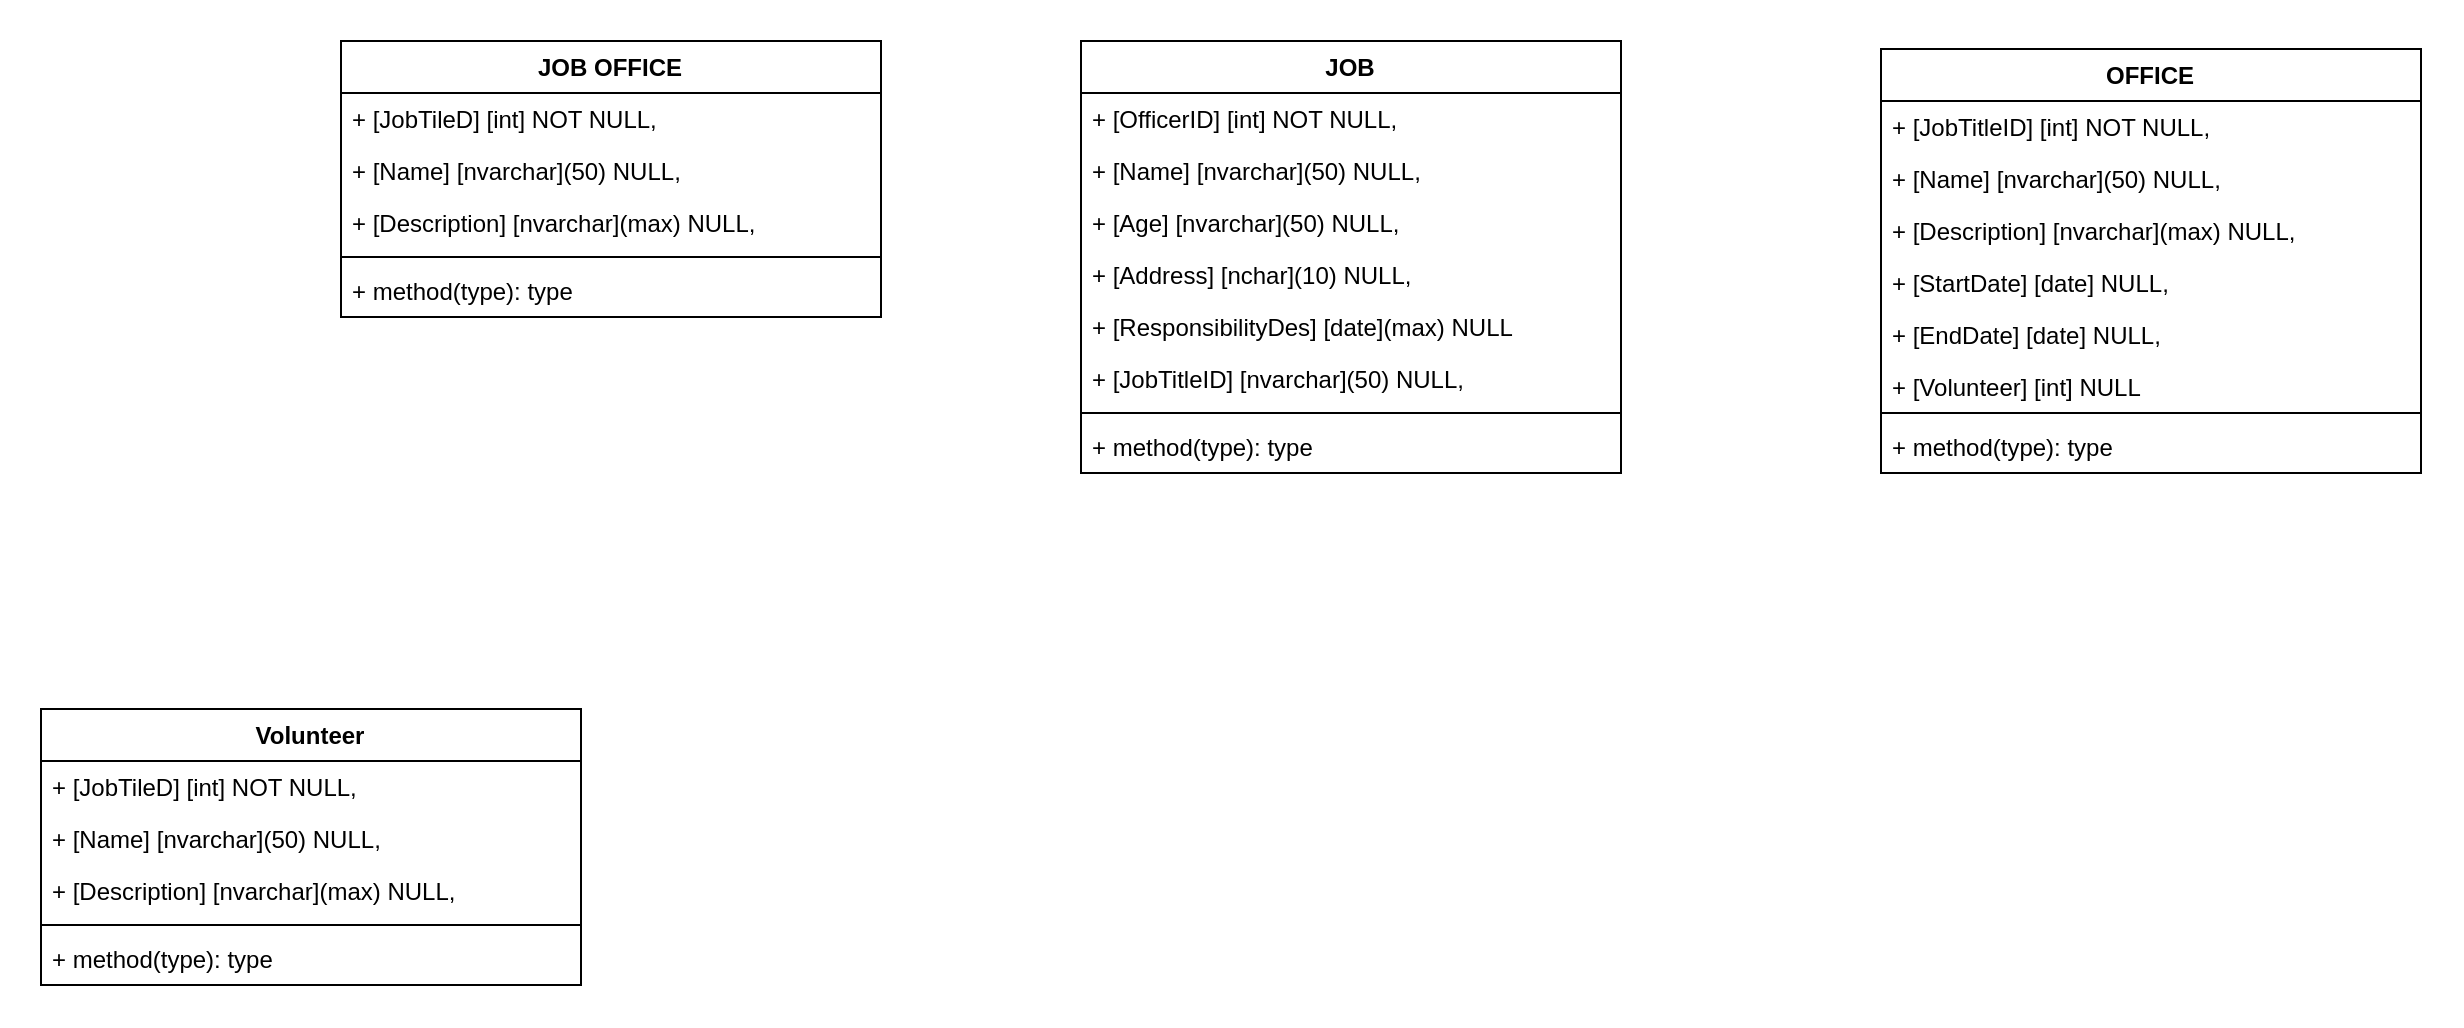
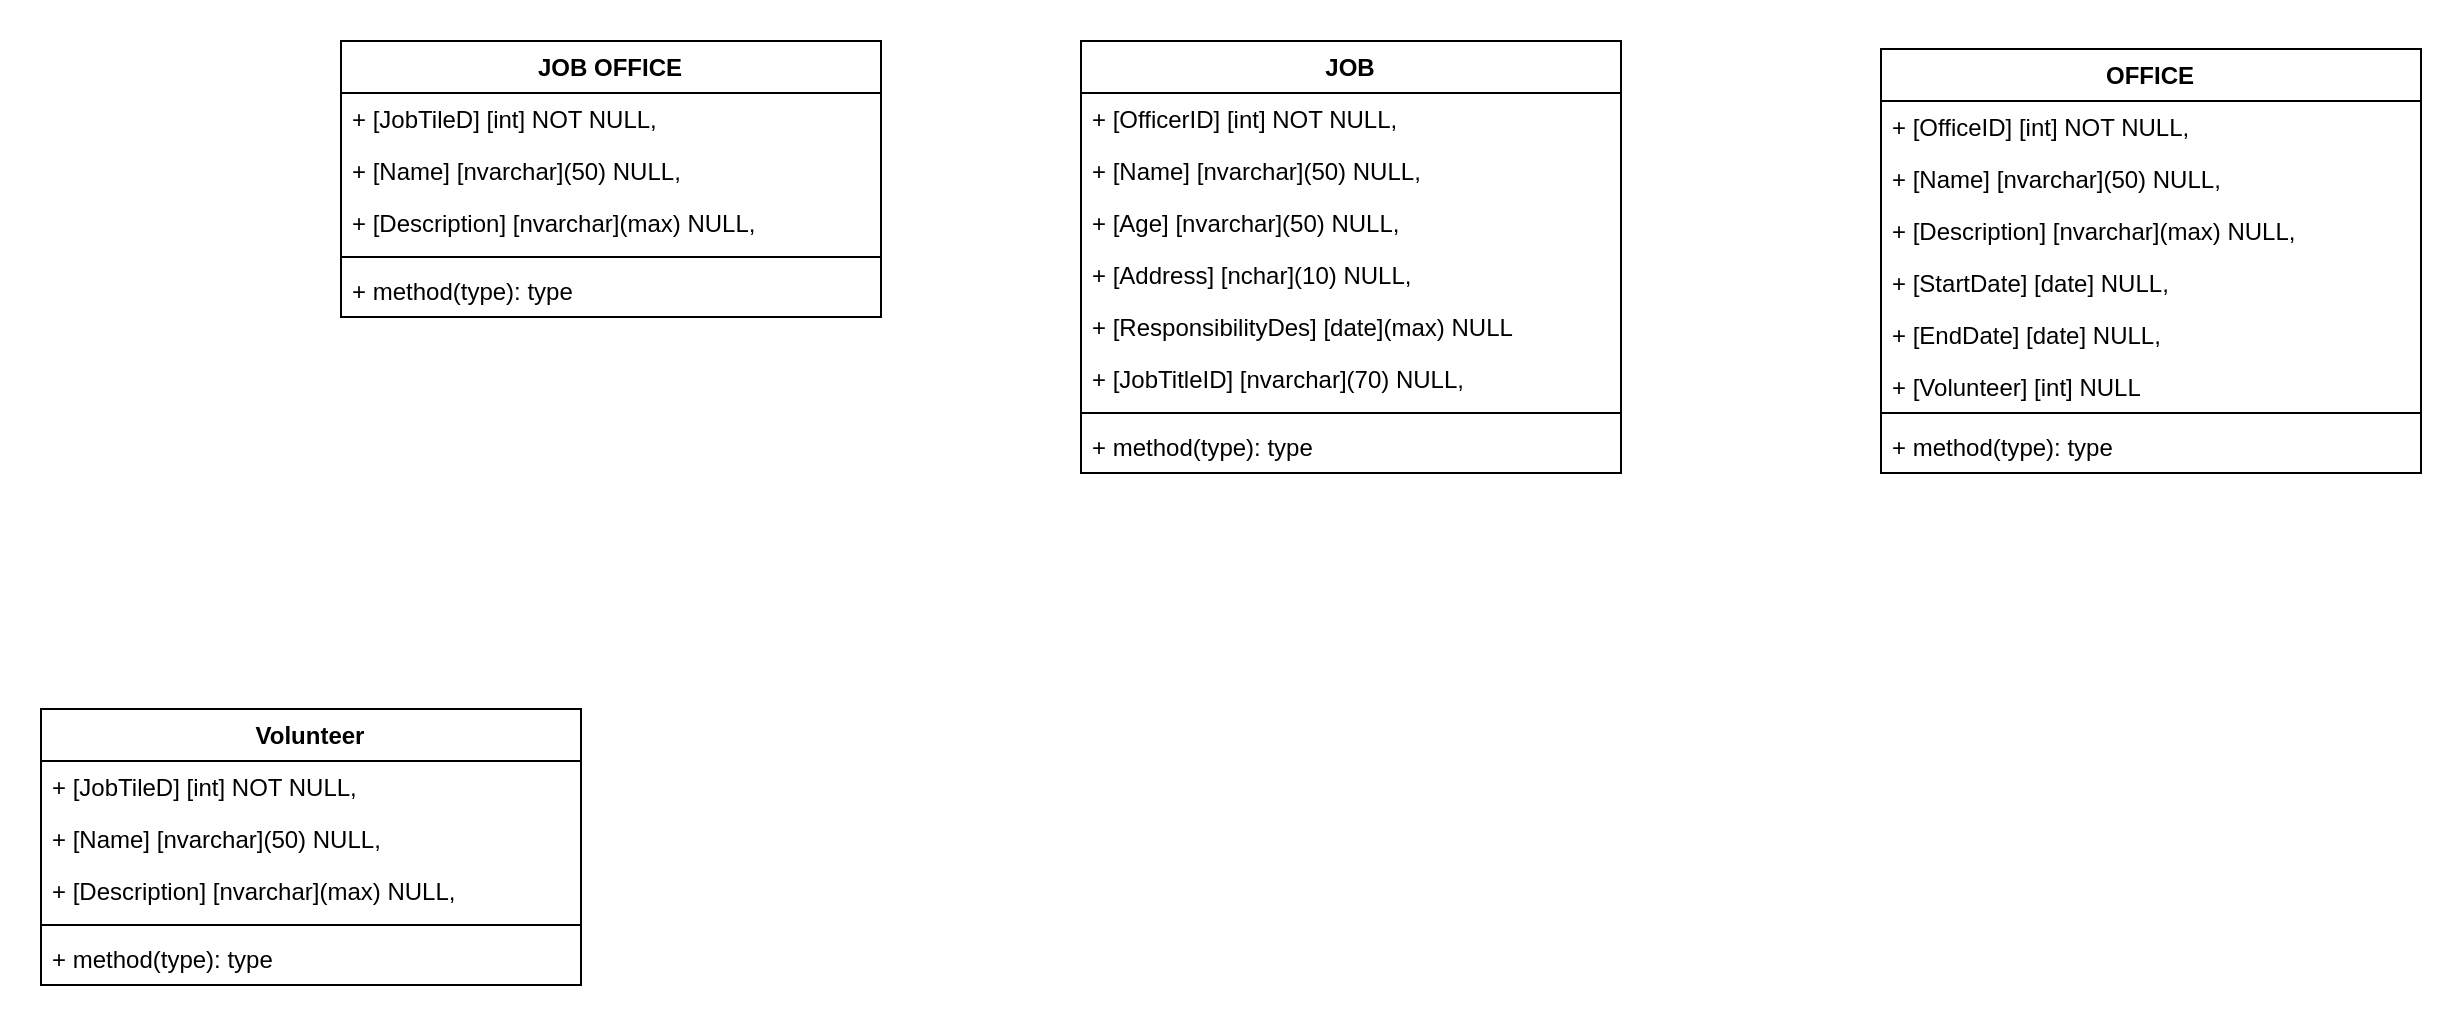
- <mxCell id="18" value="+ [JobTitleID] [int] NOT NULL," style="text;strokeColor=none;fillColor=none;align=left;verticalAlign=top;spacingLeft=4;spacingRight=4;overflow=hidden;rotatable=0;points=[[0,0.5],[1,0.5]];portConstraint=eastwest;" parent="17" vertex="1"><mxGeometry y="26" width="270" height="26" as="geometry" /></mxCell>
+ <mxCell id="18" value="+ [OfficeID] [int] NOT NULL," style="text;strokeColor=none;fillColor=none;align=left;verticalAlign=top;spacingLeft=4;spacingRight=4;overflow=hidden;rotatable=0;points=[[0,0.5],[1,0.5]];portConstraint=eastwest;" parent="17" vertex="1"><mxGeometry y="26" width="270" height="26" as="geometry" /></mxCell>
- <mxCell id="8" value="+ [JobTitleID] [nvarchar](50) NULL," style="text;strokeColor=none;fillColor=none;align=left;verticalAlign=top;spacingLeft=4;spacingRight=4;overflow=hidden;rotatable=0;points=[[0,0.5],[1,0.5]];portConstraint=eastwest;" parent="2" vertex="1"><mxGeometry y="156" width="270" height="26" as="geometry" /></mxCell>
+ <mxCell id="8" value="+ [JobTitleID] [nvarchar](70) NULL," style="text;strokeColor=none;fillColor=none;align=left;verticalAlign=top;spacingLeft=4;spacingRight=4;overflow=hidden;rotatable=0;points=[[0,0.5],[1,0.5]];portConstraint=eastwest;" parent="2" vertex="1"><mxGeometry y="156" width="270" height="26" as="geometry" /></mxCell>
